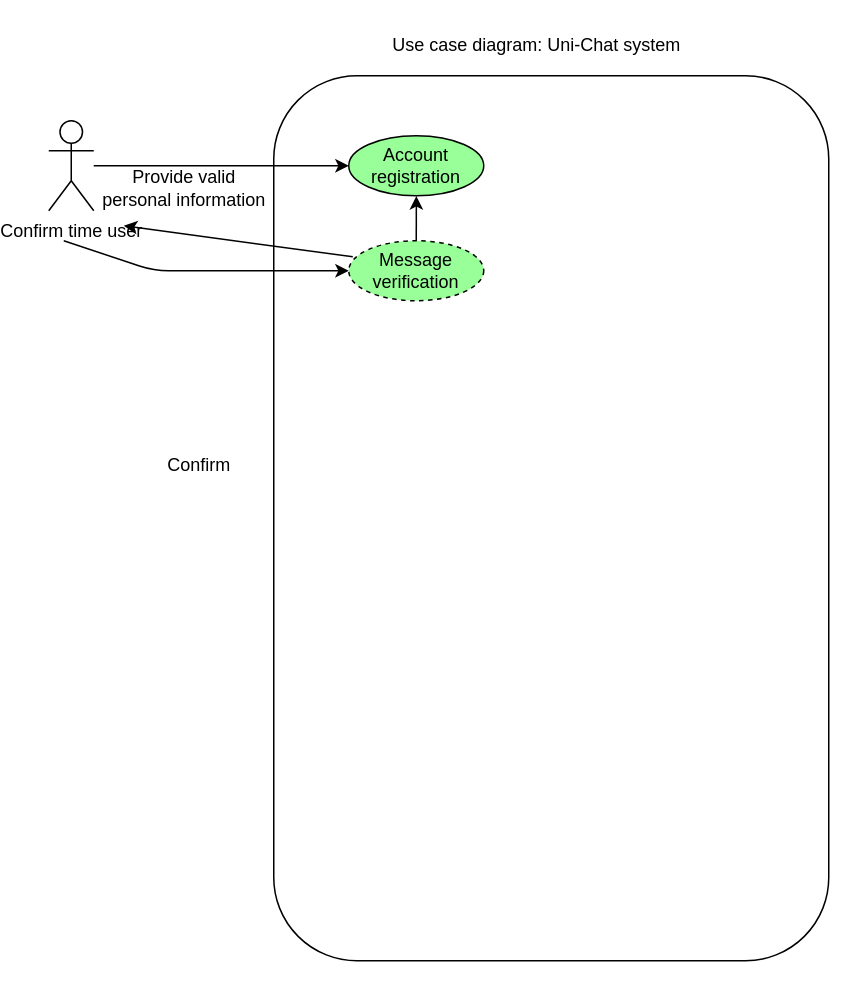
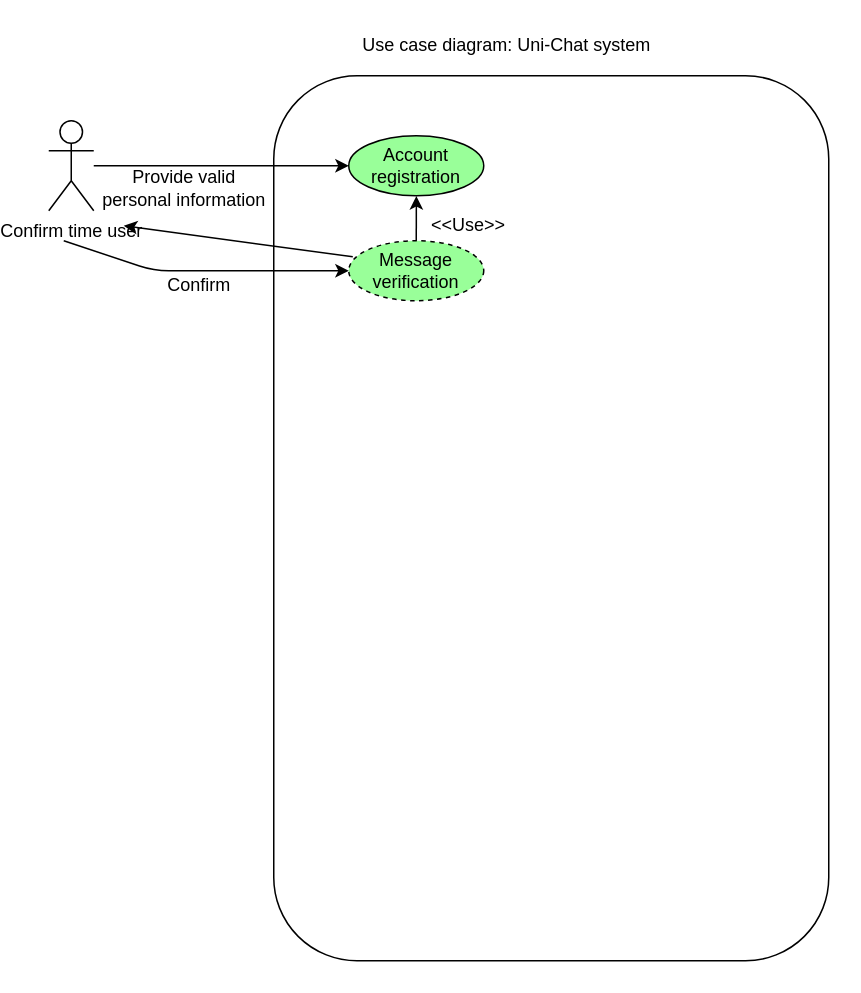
- <mxCell id="3" value="Use case diagram: Uni-Chat system" style="text;html=1;align=center;verticalAlign=middle;resizable=0;points=[];autosize=1;strokeColor=none;" vertex="1" parent="1"><mxGeometry x="240" y="20" width="210" height="20" as="geometry" /></mxCell>
+ <mxCell id="3" value="Use case diagram: Uni-Chat system" style="text;html=1;align=center;verticalAlign=middle;resizable=0;points=[];autosize=1;strokeColor=none;" vertex="1" parent="1"><mxGeometry x="220" y="20" width="210" height="20" as="geometry" /></mxCell>
+ <mxCell id="11" value="&amp;lt;&amp;lt;Use&amp;gt;&amp;gt;" style="text;html=1;strokeColor=none;fillColor=none;align=center;verticalAlign=middle;whiteSpace=wrap;rounded=0;" vertex="1" parent="1"><mxGeometry x="280" y="140" width="40" height="20" as="geometry" /></mxCell>
- <mxCell id="14" value="Confirm" style="text;html=1;align=center;verticalAlign=middle;resizable=0;points=[];autosize=1;strokeColor=none;" vertex="1" parent="1"><mxGeometry x="90" y="300" width="60" height="20" as="geometry" /></mxCell>
+ <mxCell id="14" value="Confirm" style="text;html=1;align=center;verticalAlign=middle;resizable=0;points=[];autosize=1;strokeColor=none;" vertex="1" parent="1"><mxGeometry x="90" y="180" width="60" height="20" as="geometry" /></mxCell>
